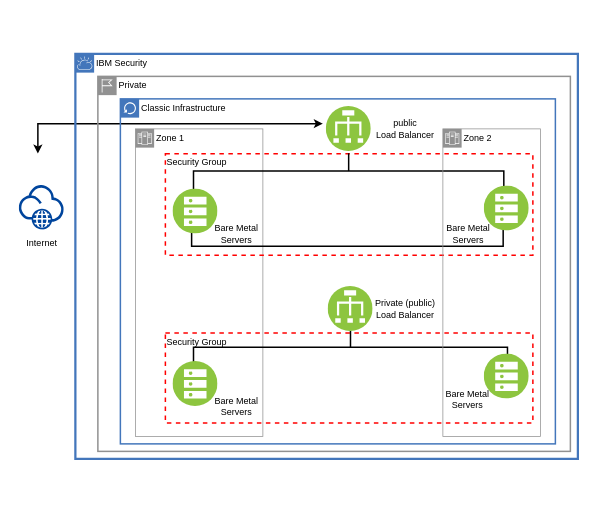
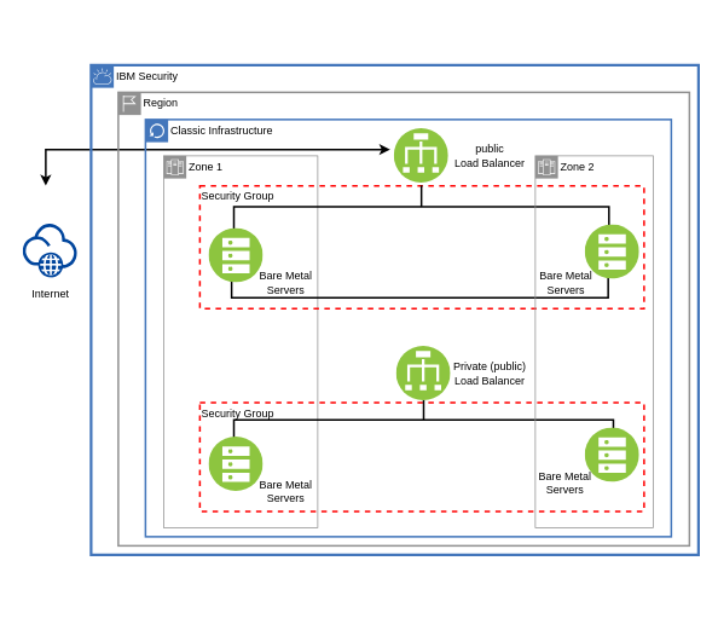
- <mxCell id="25" value="Private" style="shape=mxgraph.ibm.box;prType=region;fontStyle=0;verticalAlign=top;align=left;spacingLeft=32;spacingTop=4;fillColor=none;rounded=0;whiteSpace=wrap;html=1;strokeColor=#919191;strokeWidth=2;dashed=0;container=1;spacing=-4;collapsible=0;expand=0;recursiveResize=0;" vertex="1" parent="2"><mxGeometry x="110" y="30" width="630" height="500" as="geometry" /></mxCell>
+ <mxCell id="25" value="Region" style="shape=mxgraph.ibm.box;prType=region;fontStyle=0;verticalAlign=top;align=left;spacingLeft=32;spacingTop=4;fillColor=none;rounded=0;whiteSpace=wrap;html=1;strokeColor=#919191;strokeWidth=2;dashed=0;container=1;spacing=-4;collapsible=0;expand=0;recursiveResize=0;" vertex="1" parent="2"><mxGeometry x="110" y="30" width="630" height="500" as="geometry" /></mxCell>
